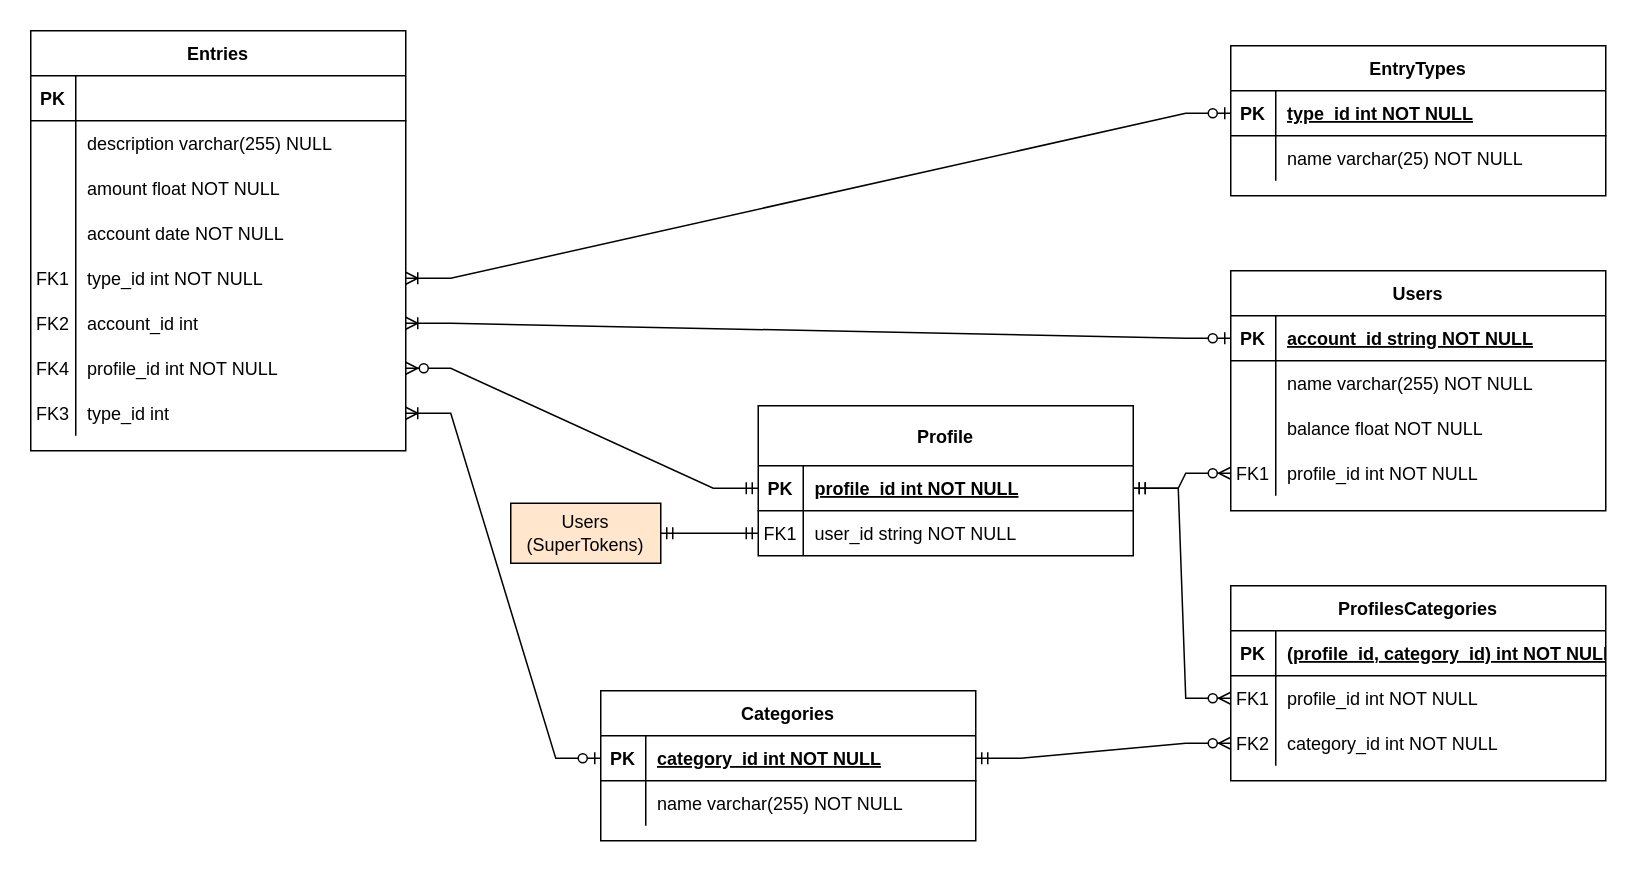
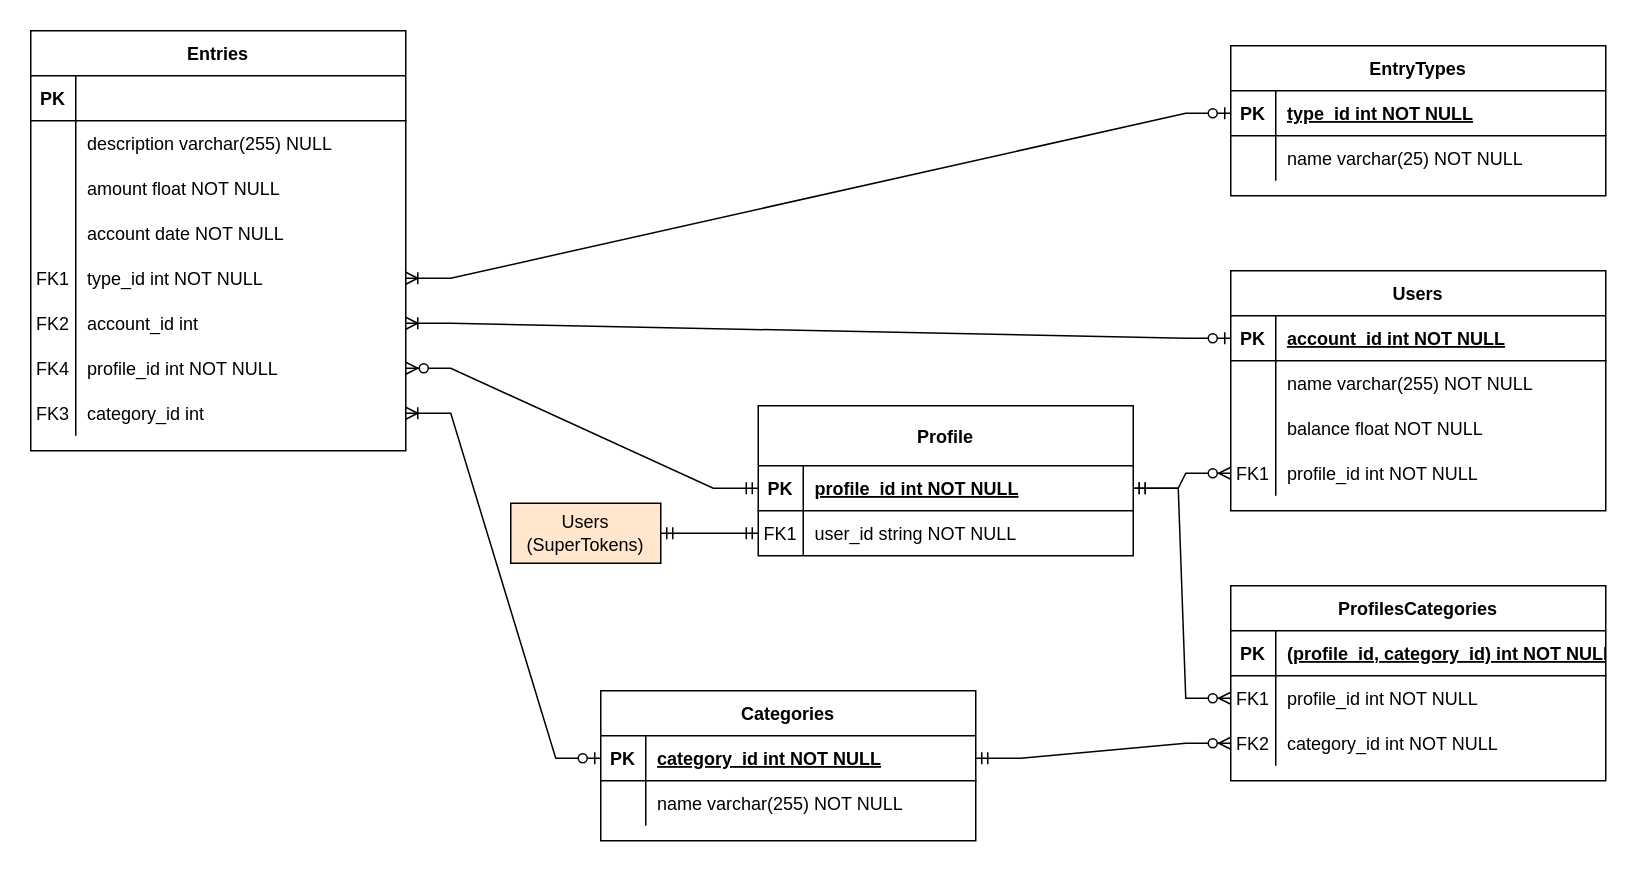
- <mxCell id="36" value="account_id string NOT NULL " style="shape=partialRectangle;overflow=hidden;connectable=0;fillColor=none;top=0;left=0;bottom=0;right=0;align=left;spacingLeft=6;fontStyle=5;" parent="34" vertex="1"><mxGeometry x="30" width="220" height="30" as="geometry"><mxRectangle width="220" height="30" as="alternateBounds" /></mxGeometry></mxCell>
+ <mxCell id="36" value="account_id int NOT NULL " style="shape=partialRectangle;overflow=hidden;connectable=0;fillColor=none;top=0;left=0;bottom=0;right=0;align=left;spacingLeft=6;fontStyle=5;" parent="34" vertex="1"><mxGeometry x="30" width="220" height="30" as="geometry"><mxRectangle width="220" height="30" as="alternateBounds" /></mxGeometry></mxCell>
- <mxCell id="32" value="type_id int" style="shape=partialRectangle;overflow=hidden;connectable=0;fillColor=none;top=0;left=0;bottom=0;right=0;align=left;spacingLeft=6;" parent="30" vertex="1"><mxGeometry x="30" width="220" height="30" as="geometry"><mxRectangle width="220" height="30" as="alternateBounds" /></mxGeometry></mxCell>
+ <mxCell id="32" value="category_id int" style="shape=partialRectangle;overflow=hidden;connectable=0;fillColor=none;top=0;left=0;bottom=0;right=0;align=left;spacingLeft=6;" parent="30" vertex="1"><mxGeometry x="30" width="220" height="30" as="geometry"><mxRectangle width="220" height="30" as="alternateBounds" /></mxGeometry></mxCell>
